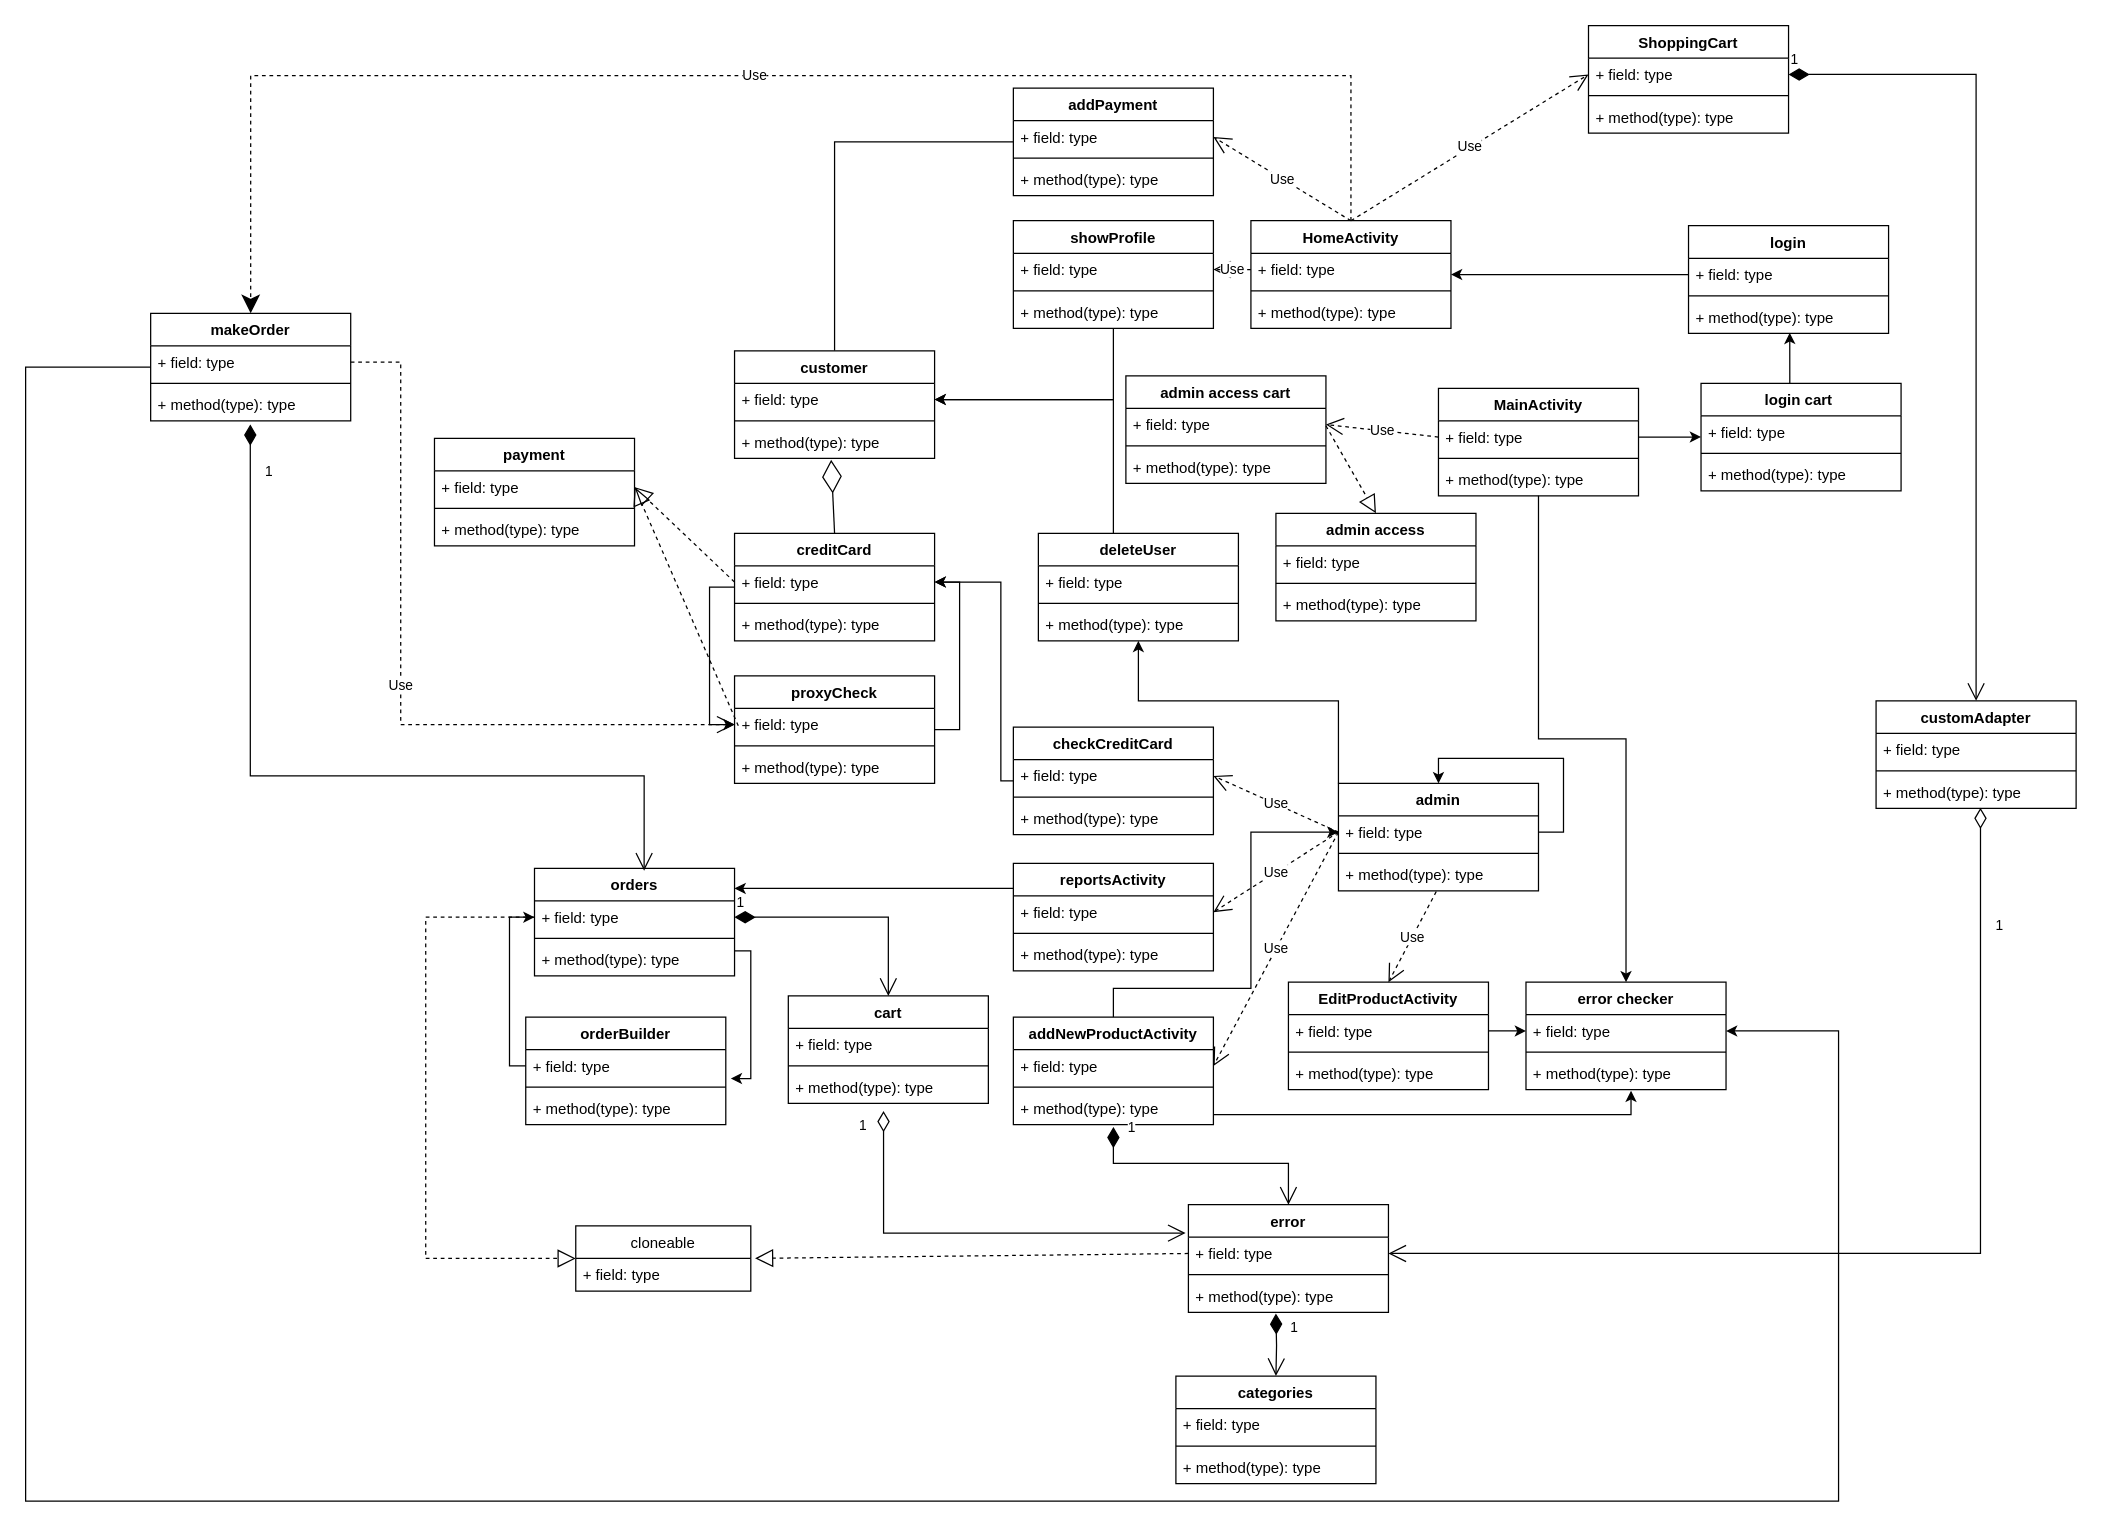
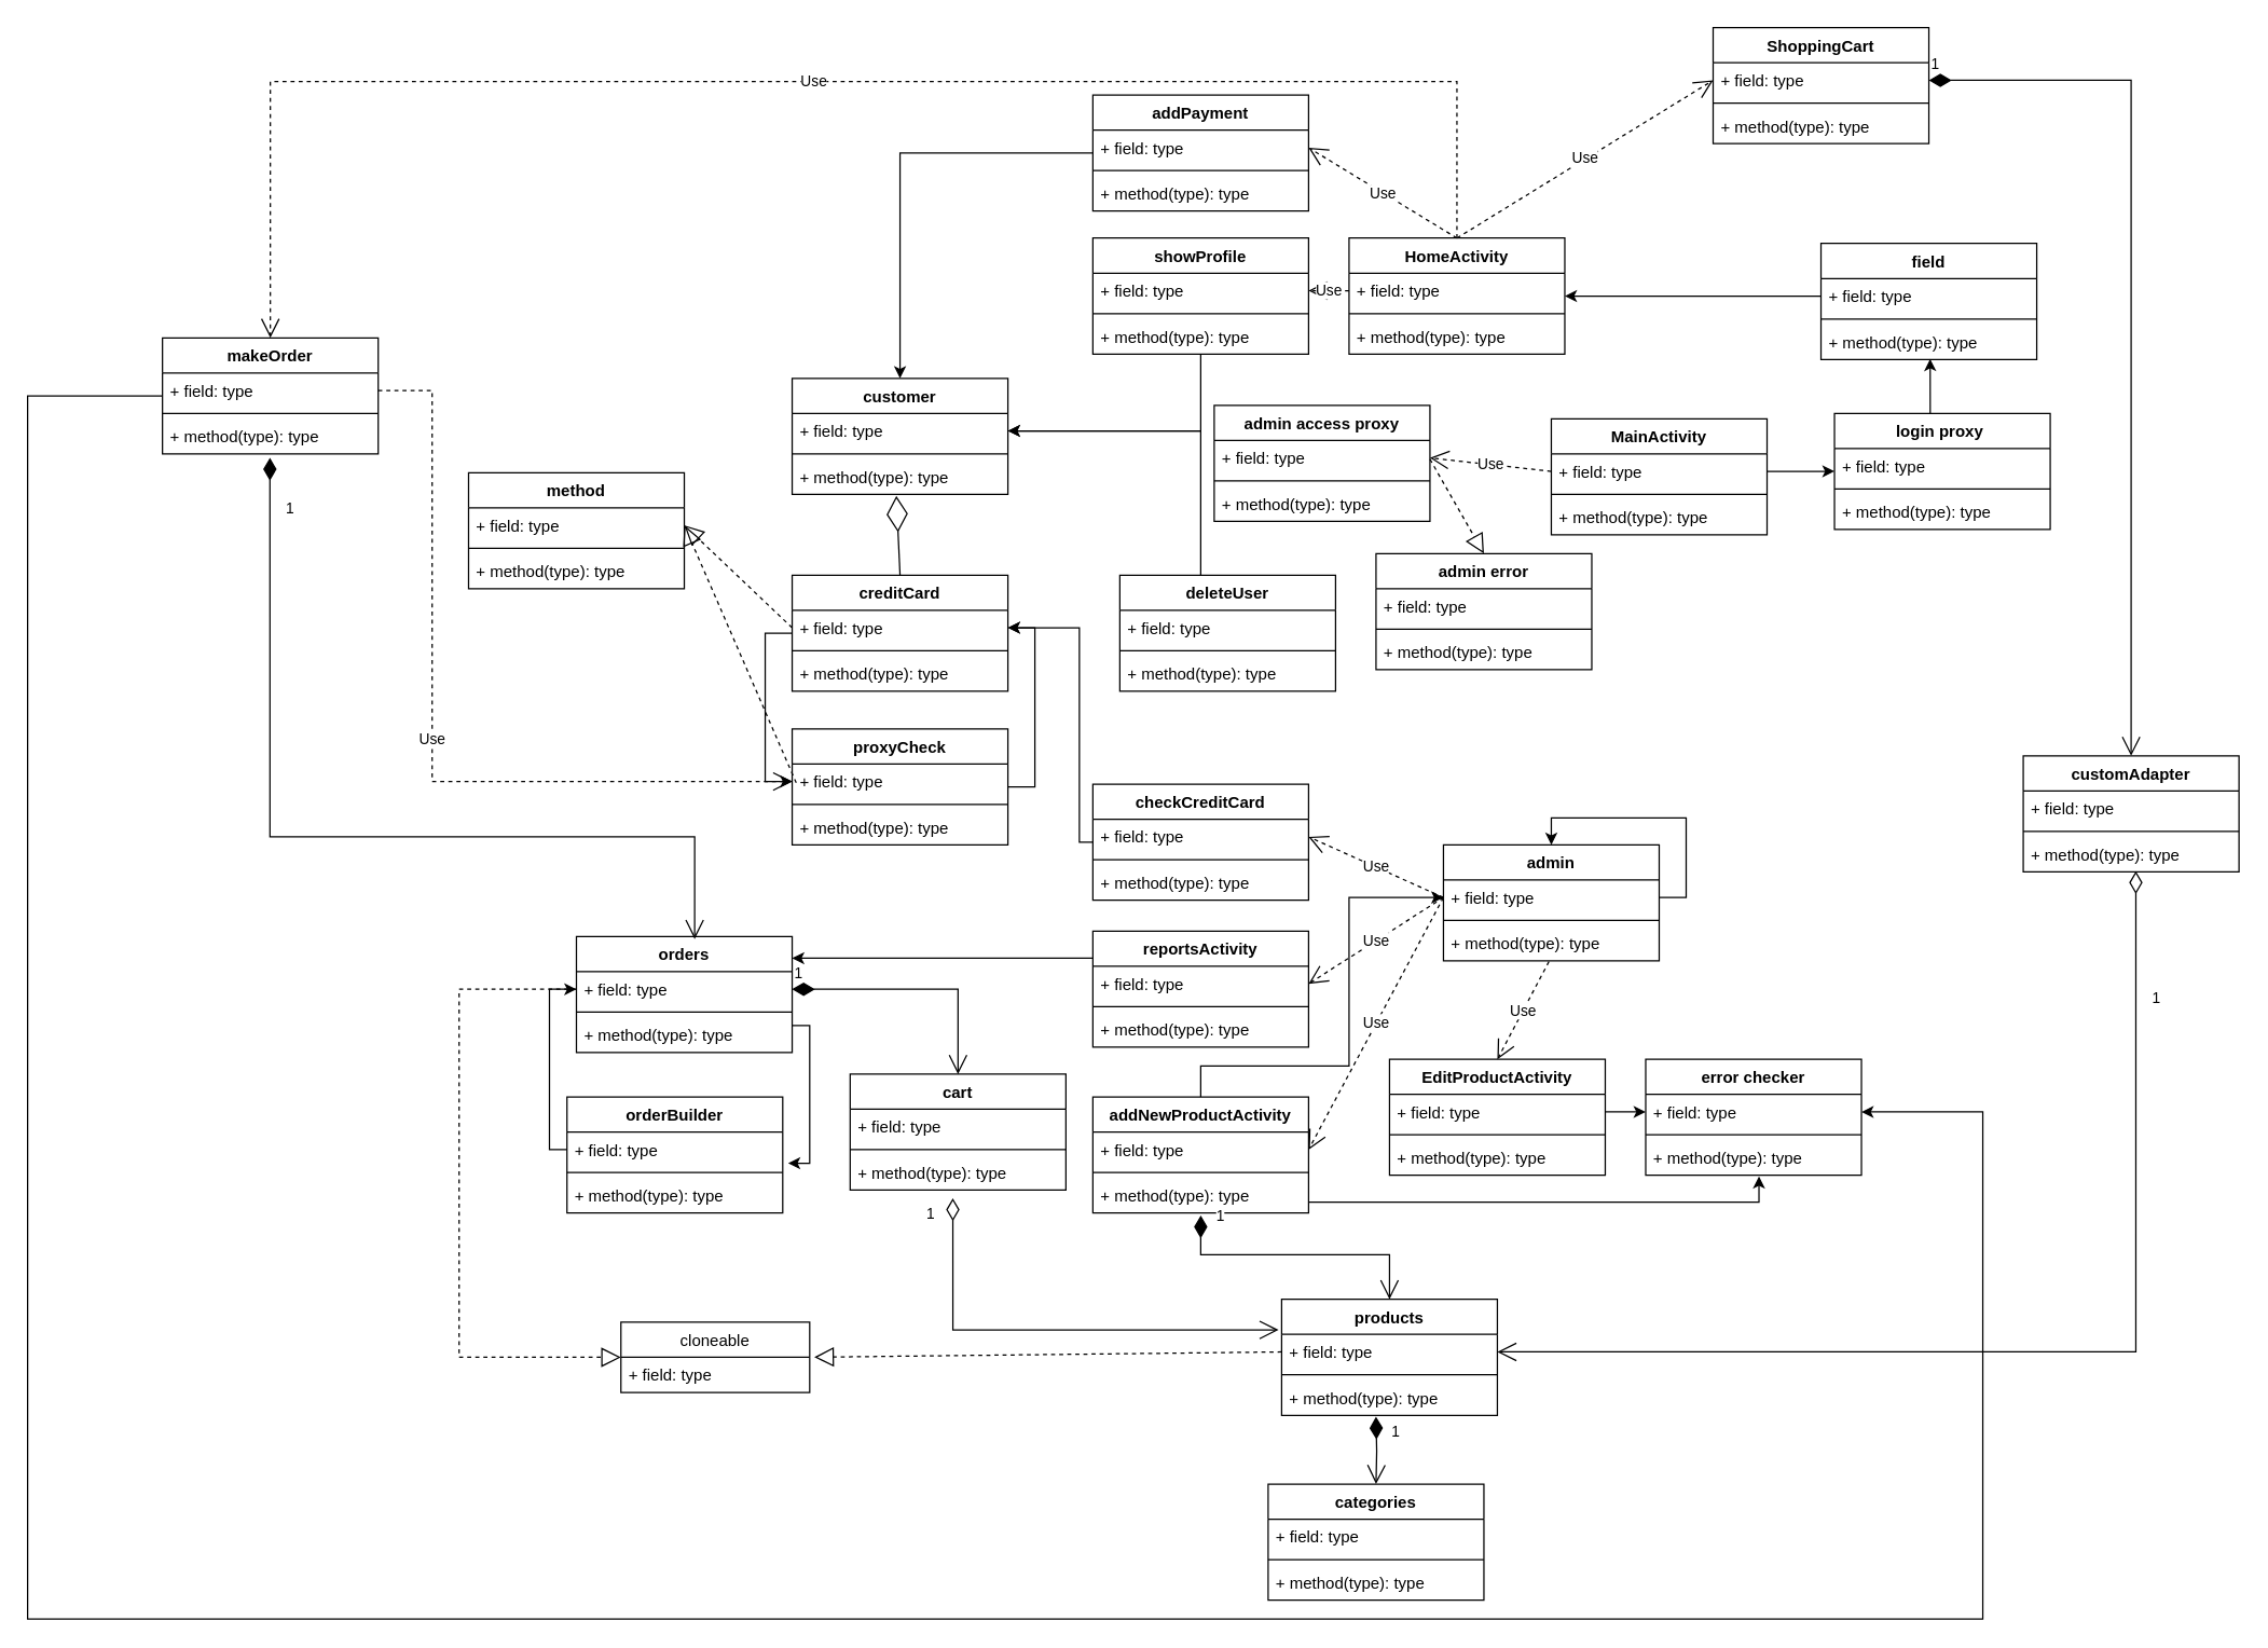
- <mxCell id="30" value="login" style="swimlane;fontStyle=1;align=center;verticalAlign=top;childLayout=stackLayout;horizontal=1;startSize=26;horizontalStack=0;resizeParent=1;resizeParentMax=0;resizeLast=0;collapsible=1;marginBottom=0;" vertex="1" parent="1"><mxGeometry x="1350" y="180" width="160" height="86" as="geometry" /></mxCell>
+ <mxCell id="30" value="field" style="swimlane;fontStyle=1;align=center;verticalAlign=top;childLayout=stackLayout;horizontal=1;startSize=26;horizontalStack=0;resizeParent=1;resizeParentMax=0;resizeLast=0;collapsible=1;marginBottom=0;" vertex="1" parent="1"><mxGeometry x="1350" y="180" width="160" height="86" as="geometry" /></mxCell>
- <mxCell id="152" value="Use" style="endArrow=classic;endSize=12;dashed=1;html=1;rounded=0;exitX=0.5;exitY=0;exitDx=0;exitDy=0;entryX=0.5;entryY=0;entryDx=0;entryDy=0;" edge="1" parent="1" source="75" target="115"><mxGeometry width="160" relative="1" as="geometry"><mxPoint x="720" y="-10" as="sourcePoint" /><mxPoint x="880" y="-10" as="targetPoint" /><Array as="points"><mxPoint x="1080" y="60" /><mxPoint x="200" y="60" /></Array></mxGeometry></mxCell>
+ <mxCell id="152" value="Use" style="endArrow=open;endSize=12;dashed=1;html=1;rounded=0;exitX=0.5;exitY=0;exitDx=0;exitDy=0;entryX=0.5;entryY=0;entryDx=0;entryDy=0;" edge="1" parent="1" source="75" target="115"><mxGeometry width="160" relative="1" as="geometry"><mxPoint x="720" y="-10" as="sourcePoint" /><mxPoint x="880" y="-10" as="targetPoint" /><Array as="points"><mxPoint x="1080" y="60" /><mxPoint x="200" y="60" /></Array></mxGeometry></mxCell>
- <mxCell id="81" style="edgeStyle=orthogonalEdgeStyle;rounded=0;orthogonalLoop=1;jettySize=auto;html=1;endArrow=none;" edge="1" parent="1" source="82" target="91"><mxGeometry relative="1" as="geometry" /></mxCell>
+ <mxCell id="81" style="edgeStyle=orthogonalEdgeStyle;rounded=0;orthogonalLoop=1;jettySize=auto;html=1;" edge="1" parent="1" source="82" target="91"><mxGeometry relative="1" as="geometry" /></mxCell>
- <mxCell id="21" value="admin access cart" style="swimlane;fontStyle=1;align=center;verticalAlign=top;childLayout=stackLayout;horizontal=1;startSize=26;horizontalStack=0;resizeParent=1;resizeParentMax=0;resizeLast=0;collapsible=1;marginBottom=0;" vertex="1" parent="1"><mxGeometry x="900" y="300" width="160" height="86" as="geometry" /></mxCell>
+ <mxCell id="21" value="admin access proxy" style="swimlane;fontStyle=1;align=center;verticalAlign=top;childLayout=stackLayout;horizontal=1;startSize=26;horizontalStack=0;resizeParent=1;resizeParentMax=0;resizeLast=0;collapsible=1;marginBottom=0;" vertex="1" parent="1"><mxGeometry x="900" y="300" width="160" height="86" as="geometry" /></mxCell>
- <mxCell id="26" value="login cart " style="swimlane;fontStyle=1;align=center;verticalAlign=top;childLayout=stackLayout;horizontal=1;startSize=26;horizontalStack=0;resizeParent=1;resizeParentMax=0;resizeLast=0;collapsible=1;marginBottom=0;" vertex="1" parent="1"><mxGeometry x="1360" y="306" width="160" height="86" as="geometry" /></mxCell>
+ <mxCell id="26" value="login proxy " style="swimlane;fontStyle=1;align=center;verticalAlign=top;childLayout=stackLayout;horizontal=1;startSize=26;horizontalStack=0;resizeParent=1;resizeParentMax=0;resizeLast=0;collapsible=1;marginBottom=0;" vertex="1" parent="1"><mxGeometry x="1360" y="306" width="160" height="86" as="geometry" /></mxCell>
- <mxCell id="105" value="payment" style="swimlane;fontStyle=1;align=center;verticalAlign=top;childLayout=stackLayout;horizontal=1;startSize=26;horizontalStack=0;resizeParent=1;resizeParentMax=0;resizeLast=0;collapsible=1;marginBottom=0;" vertex="1" parent="1"><mxGeometry x="347" y="350" width="160" height="86" as="geometry" /></mxCell>
+ <mxCell id="105" value="method" style="swimlane;fontStyle=1;align=center;verticalAlign=top;childLayout=stackLayout;horizontal=1;startSize=26;horizontalStack=0;resizeParent=1;resizeParentMax=0;resizeLast=0;collapsible=1;marginBottom=0;" vertex="1" parent="1"><mxGeometry x="347" y="350" width="160" height="86" as="geometry" /></mxCell>
- <mxCell id="11" value="admin access" style="swimlane;fontStyle=1;align=center;verticalAlign=top;childLayout=stackLayout;horizontal=1;startSize=26;horizontalStack=0;resizeParent=1;resizeParentMax=0;resizeLast=0;collapsible=1;marginBottom=0;" vertex="1" parent="1"><mxGeometry x="1020" y="410" width="160" height="86" as="geometry" /></mxCell>
+ <mxCell id="11" value="admin error" style="swimlane;fontStyle=1;align=center;verticalAlign=top;childLayout=stackLayout;horizontal=1;startSize=26;horizontalStack=0;resizeParent=1;resizeParentMax=0;resizeLast=0;collapsible=1;marginBottom=0;" vertex="1" parent="1"><mxGeometry x="1020" y="410" width="160" height="86" as="geometry" /></mxCell>
- <mxCell id="15" style="edgeStyle=orthogonalEdgeStyle;rounded=0;orthogonalLoop=1;jettySize=auto;html=1;" edge="1" parent="1" source="16" target="71"><mxGeometry relative="1" as="geometry"><Array as="points"><mxPoint x="1070" y="560" /><mxPoint x="910" y="560" /></Array></mxGeometry></mxCell>
- <mxCell id="2" style="edgeStyle=orthogonalEdgeStyle;rounded=0;orthogonalLoop=1;jettySize=auto;html=1;entryX=0.5;entryY=0;entryDx=0;entryDy=0;" edge="1" parent="1" source="3" target="7"><mxGeometry relative="1" as="geometry" /></mxCell>
- <mxCell id="40" value="error" style="swimlane;fontStyle=1;align=center;verticalAlign=top;childLayout=stackLayout;horizontal=1;startSize=26;horizontalStack=0;resizeParent=1;resizeParentMax=0;resizeLast=0;collapsible=1;marginBottom=0;" vertex="1" parent="1"><mxGeometry x="950" y="963" width="160" height="86" as="geometry" /></mxCell>
+ <mxCell id="40" value="products" style="swimlane;fontStyle=1;align=center;verticalAlign=top;childLayout=stackLayout;horizontal=1;startSize=26;horizontalStack=0;resizeParent=1;resizeParentMax=0;resizeLast=0;collapsible=1;marginBottom=0;" vertex="1" parent="1"><mxGeometry x="950" y="963" width="160" height="86" as="geometry" /></mxCell>
